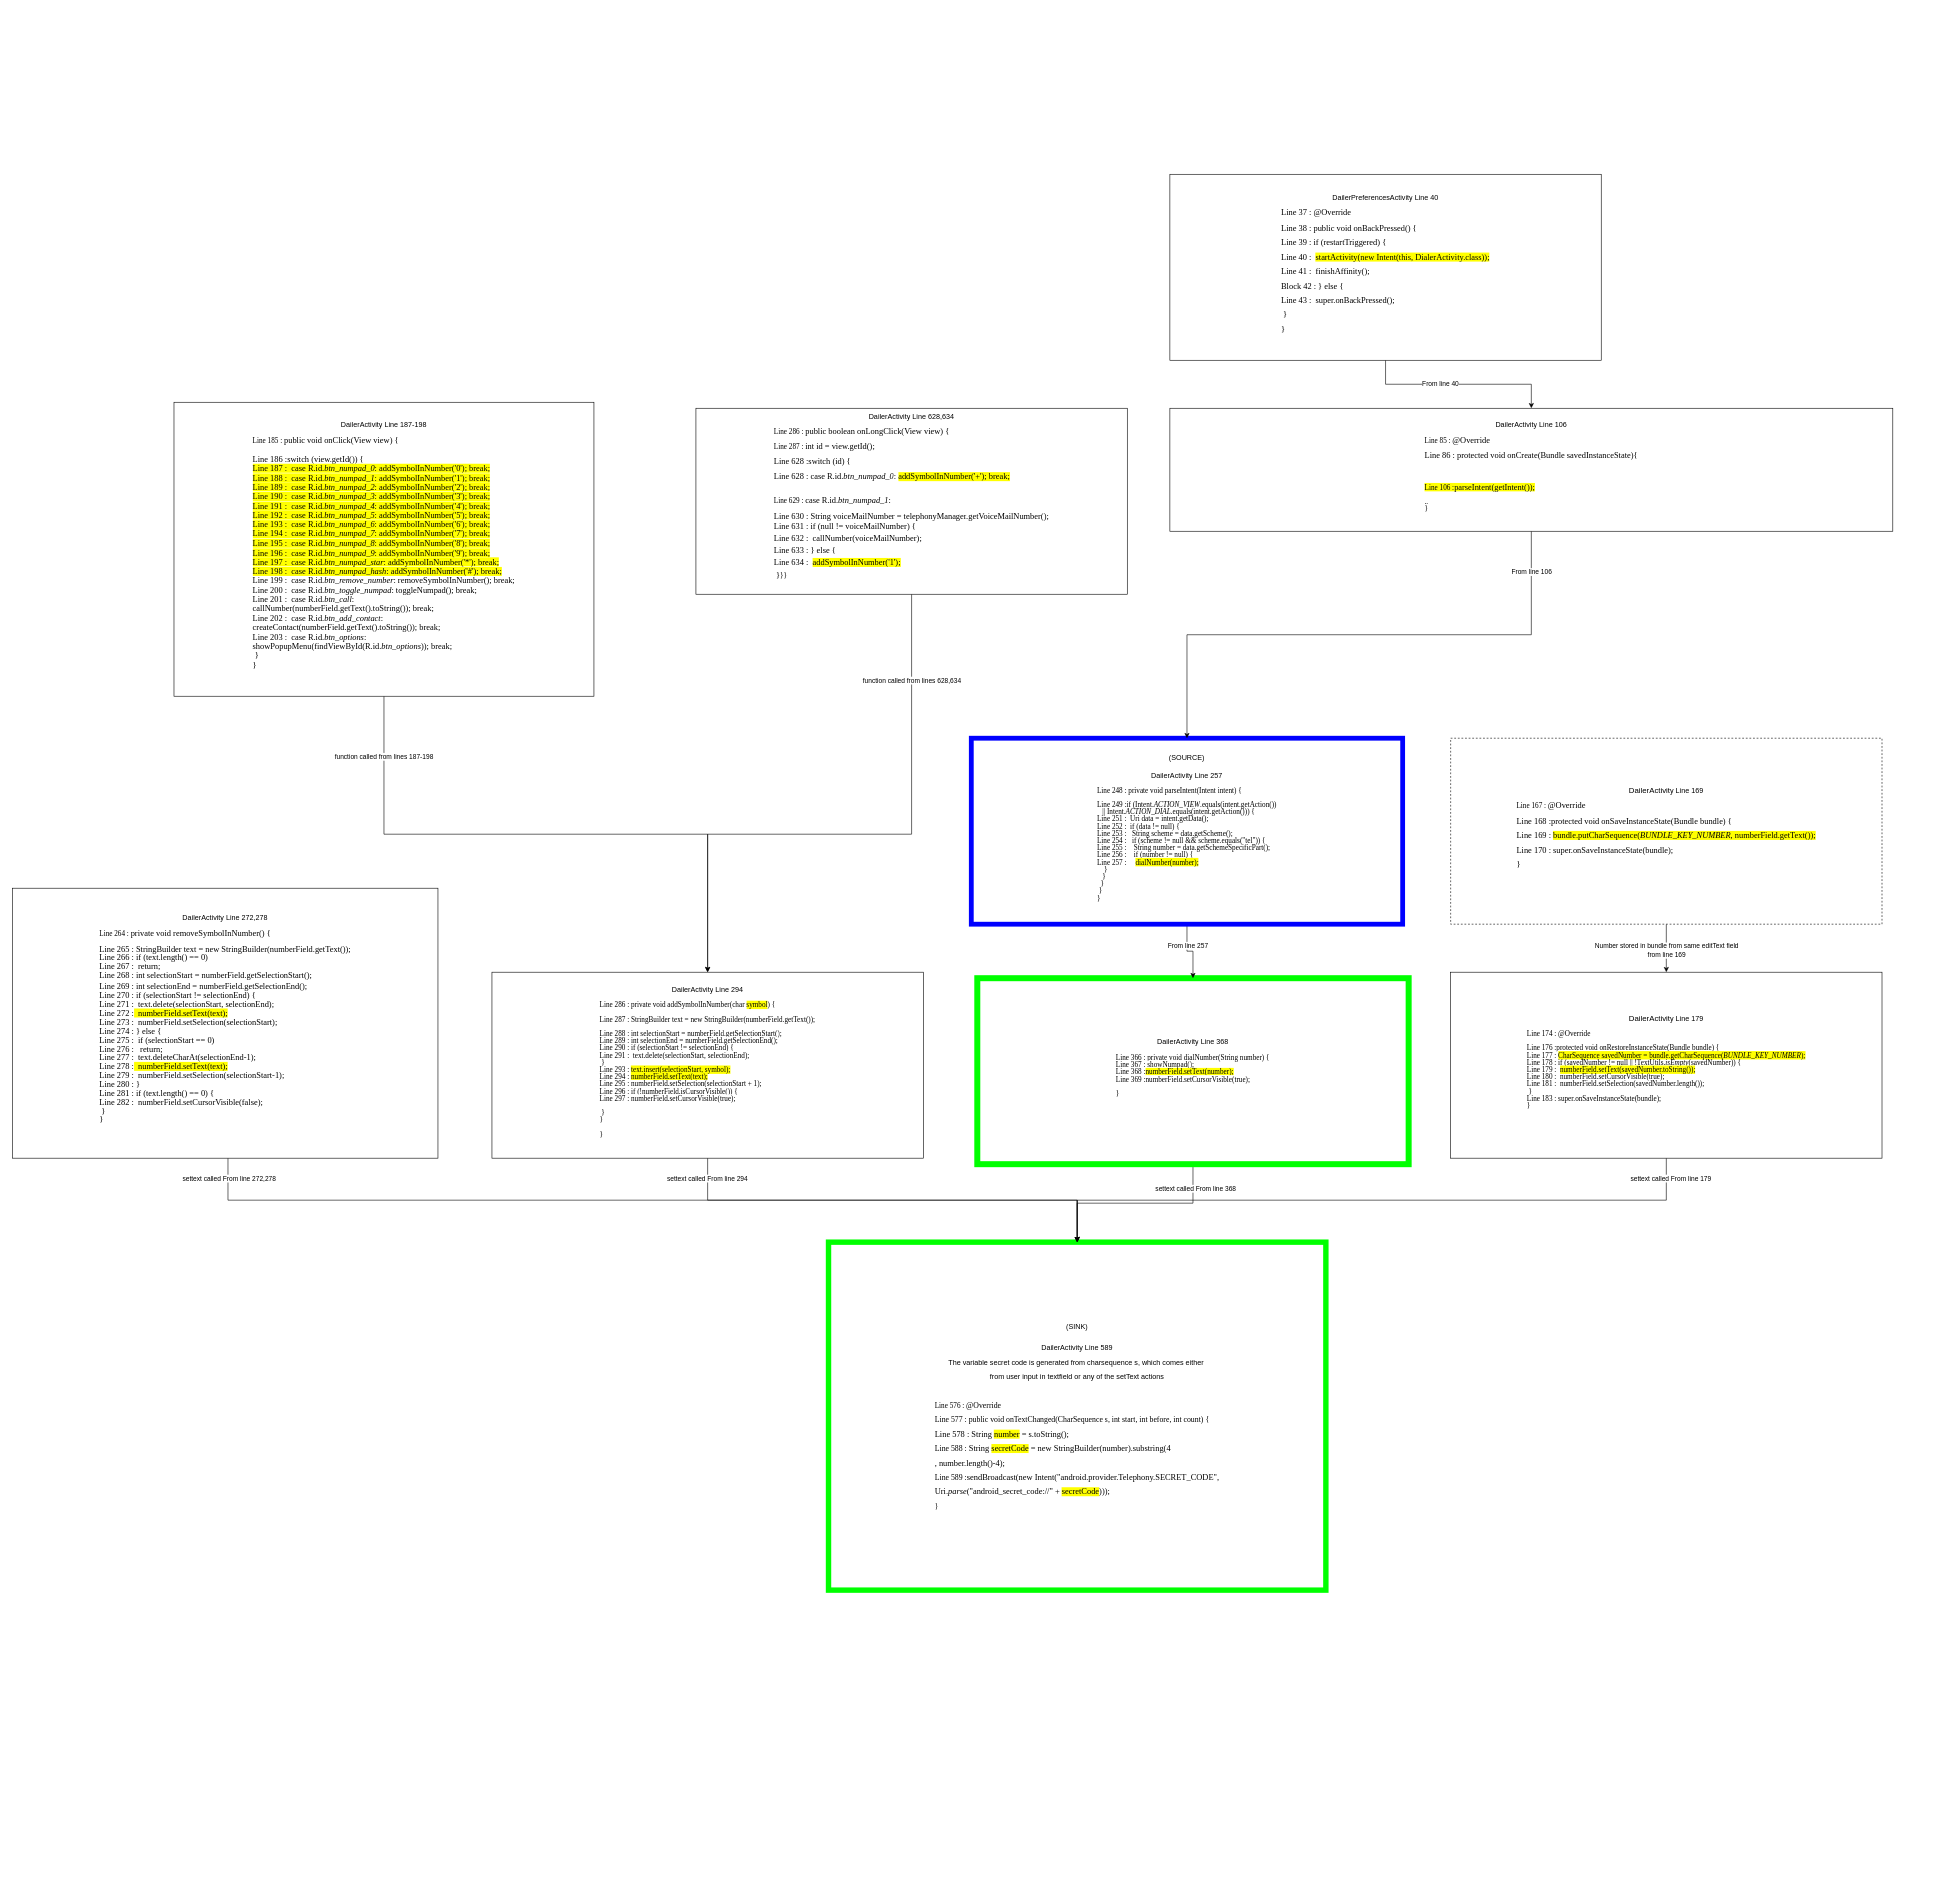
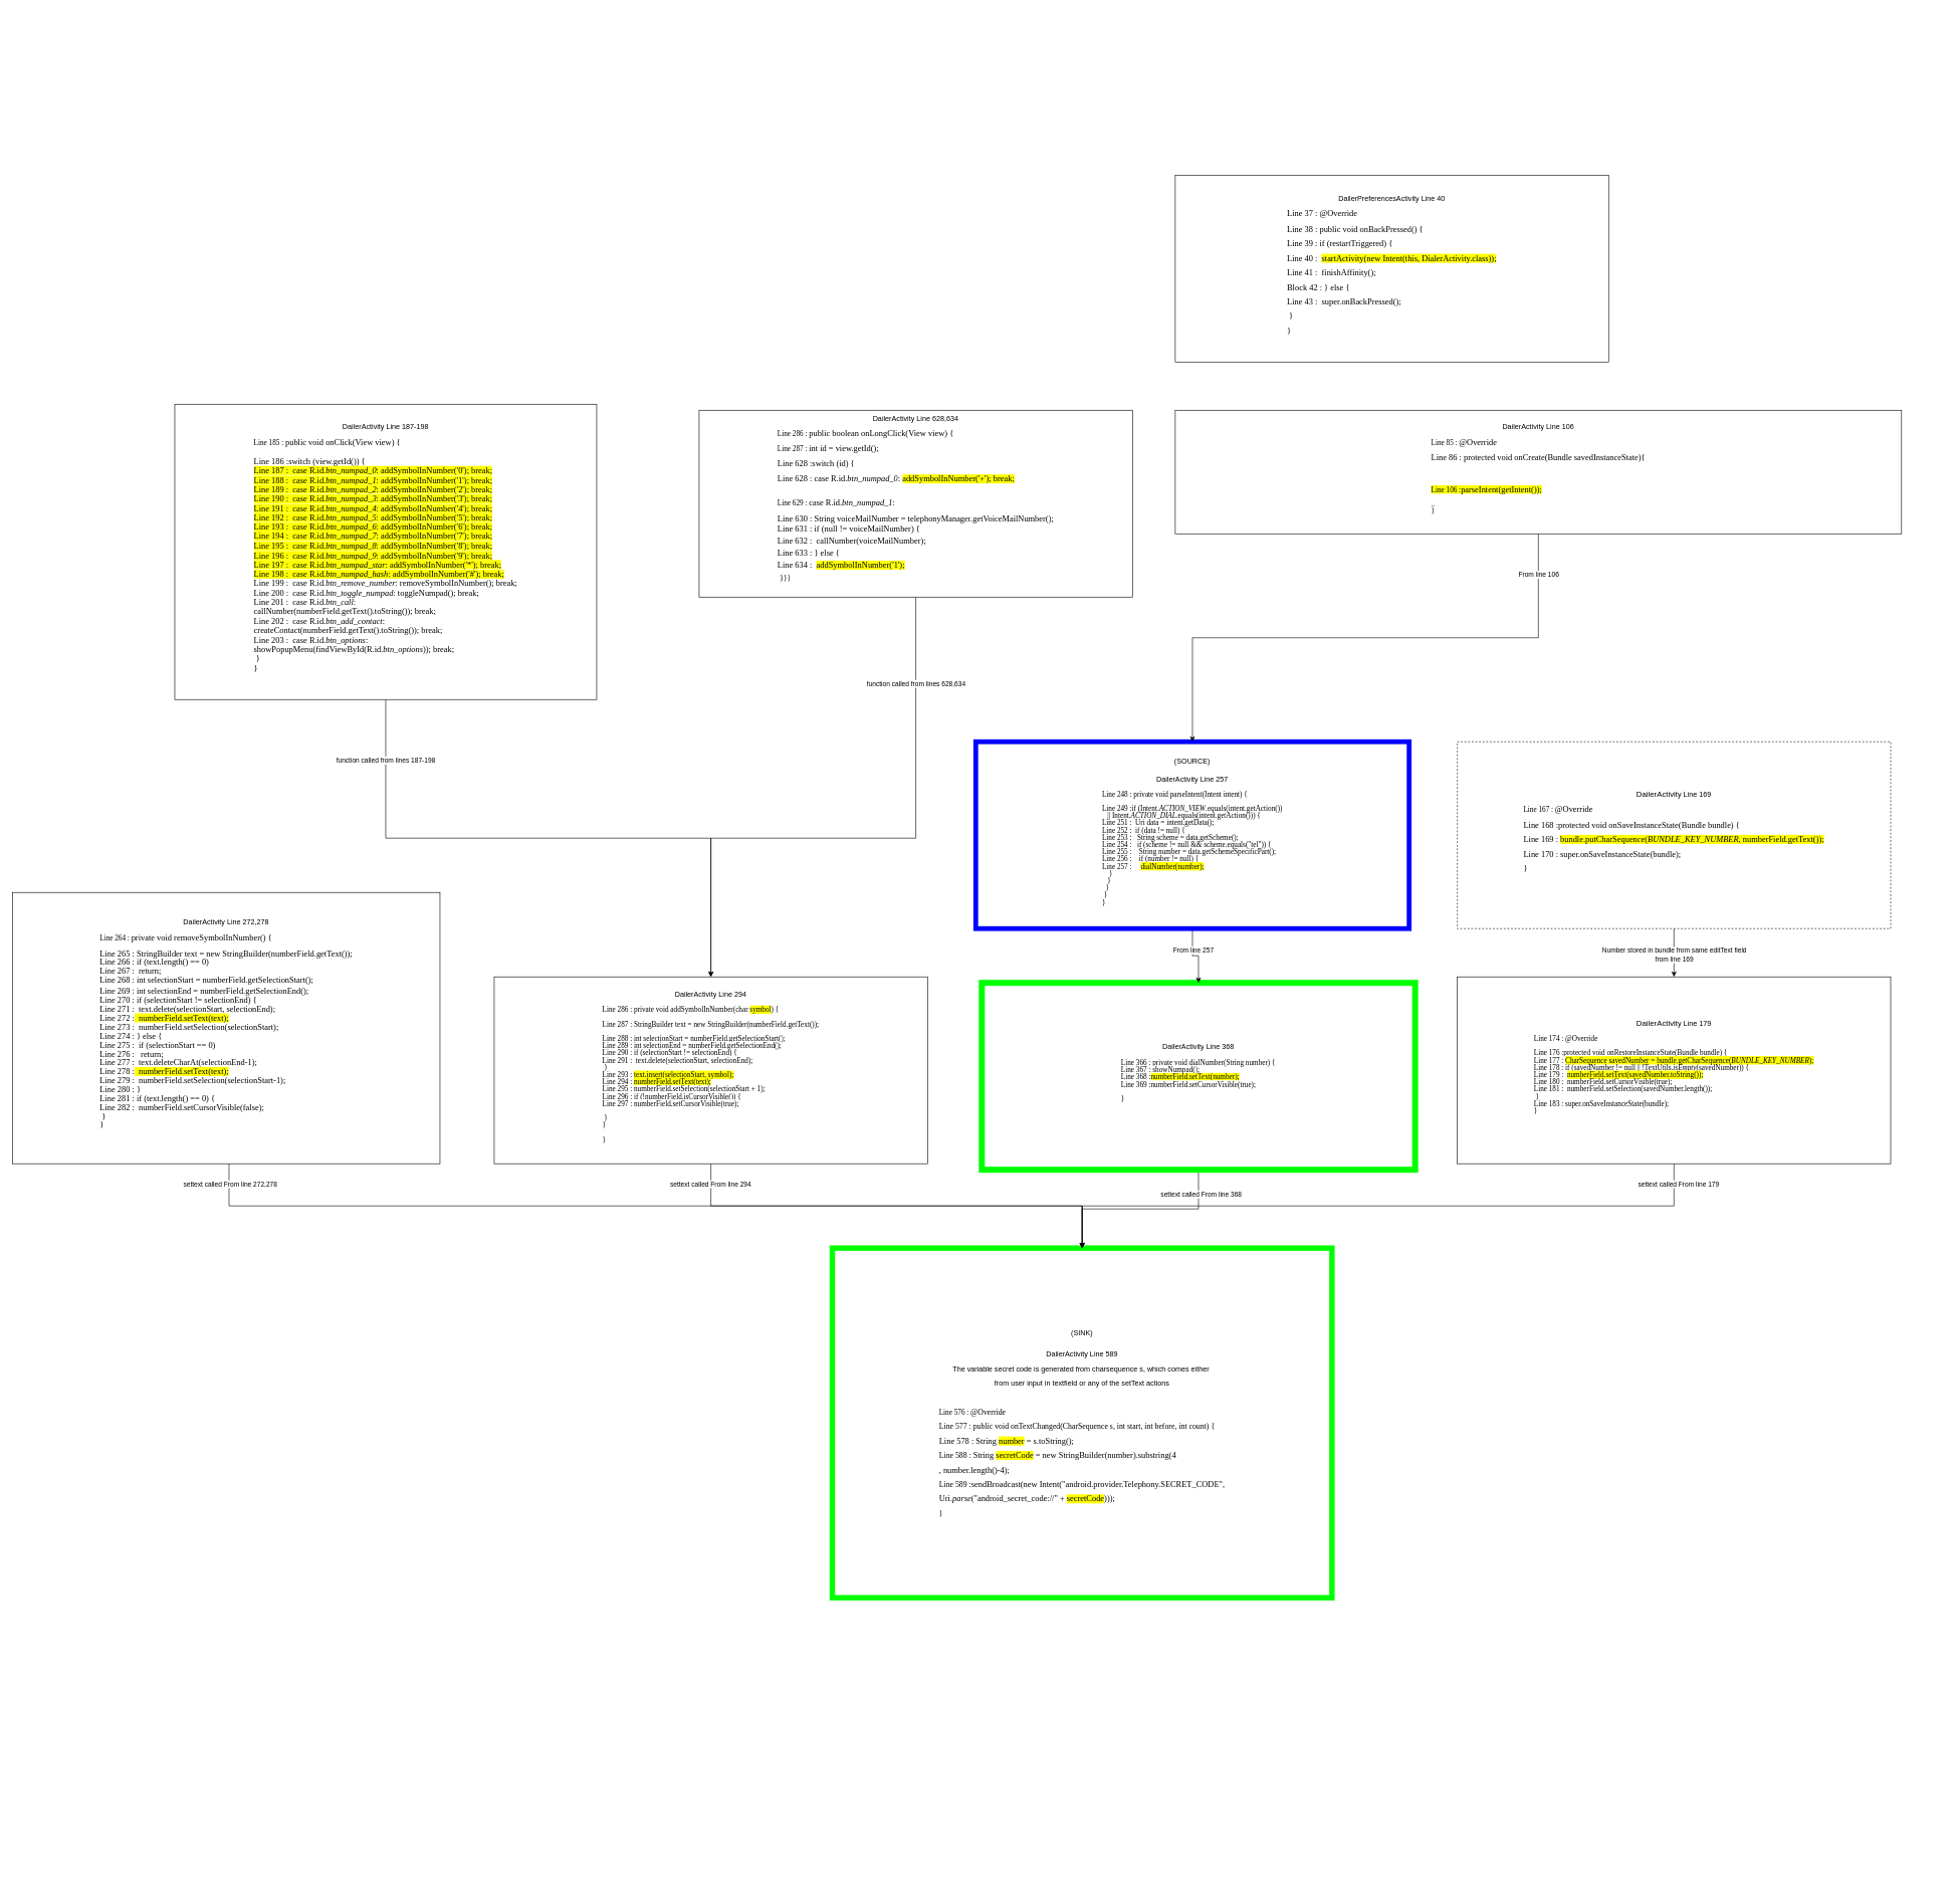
- <mxCell id="35" style="edgeStyle=orthogonalEdgeStyle;rounded=0;orthogonalLoop=1;jettySize=auto;html=1;entryX=0.5;entryY=0;entryDx=0;entryDy=0;" parent="1" source="37" target="34" edge="1"><mxGeometry relative="1" as="geometry" /></mxCell>
- <mxCell id="36" value="From line 40" style="edgeLabel;html=1;align=center;verticalAlign=middle;resizable=0;points=[];" parent="35" vertex="1" connectable="0"><mxGeometry x="-0.187" y="1" relative="1" as="geometry"><mxPoint as="offset" /></mxGeometry></mxCell>
